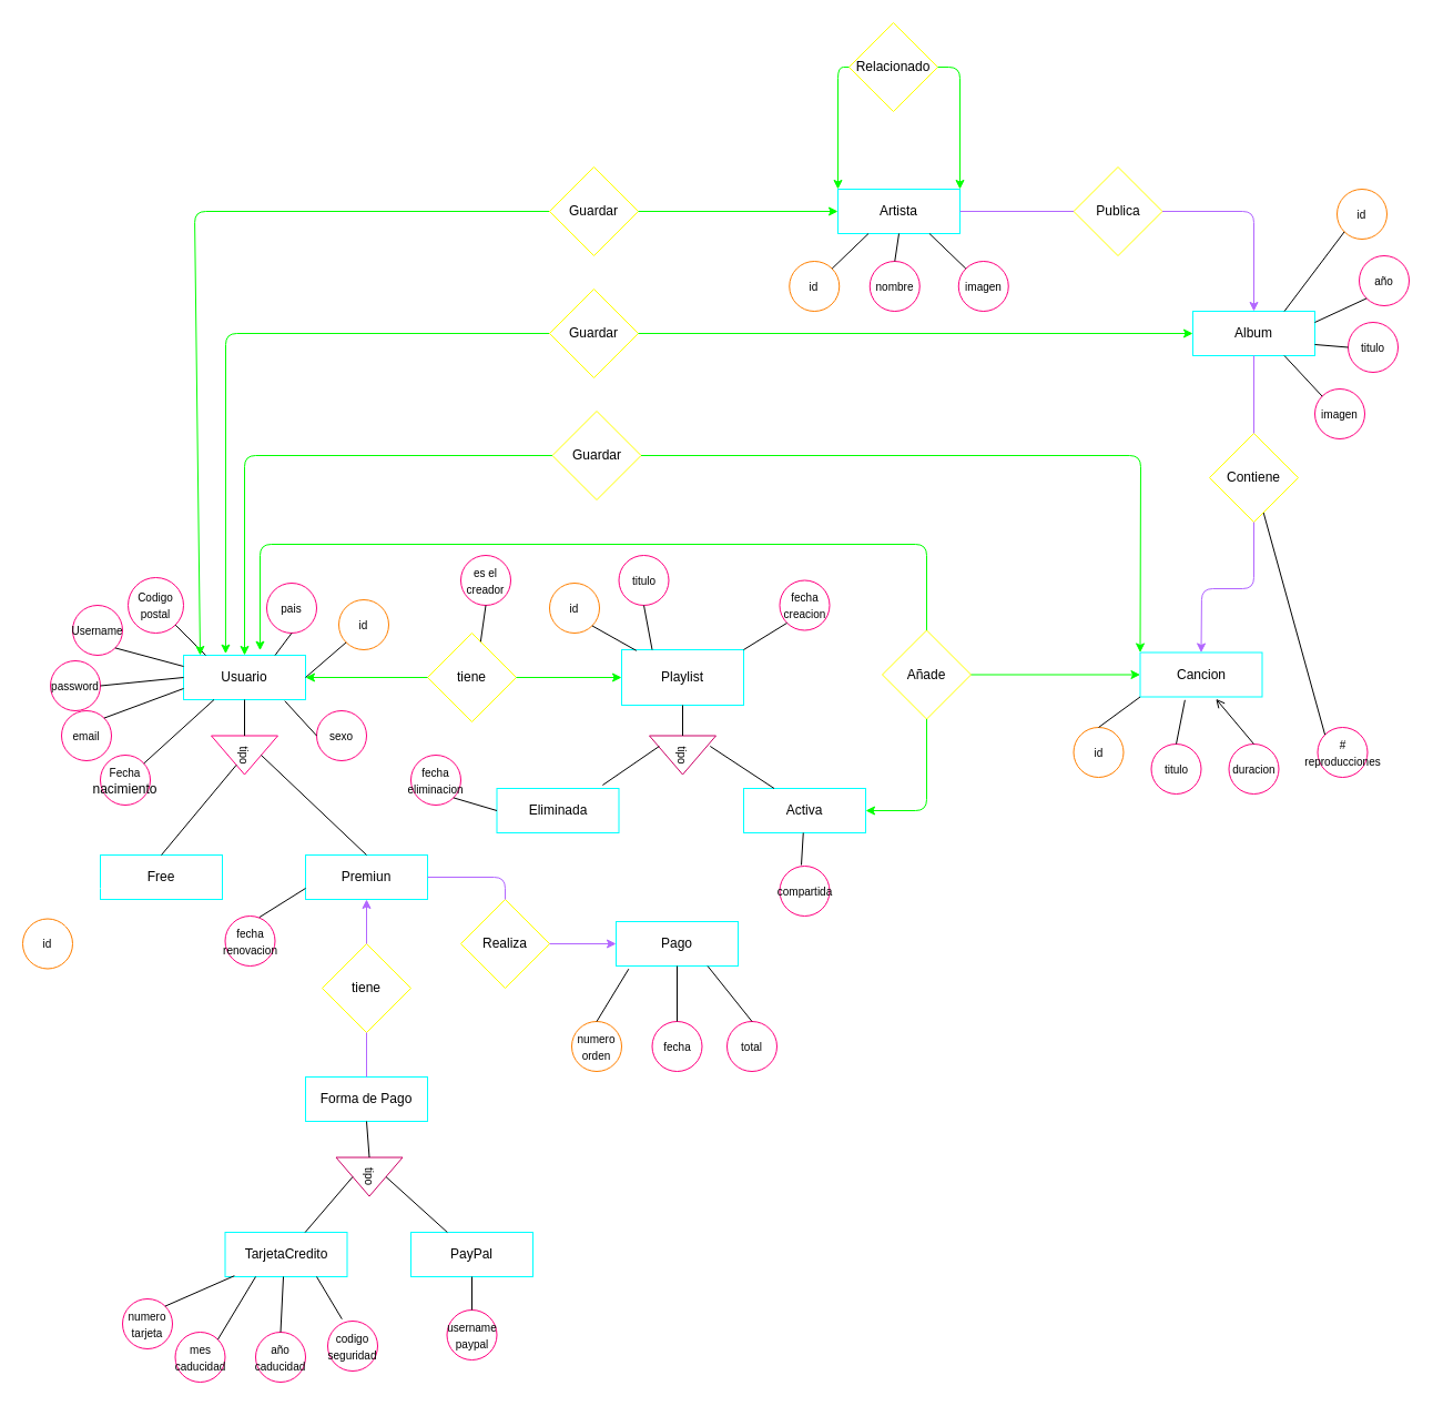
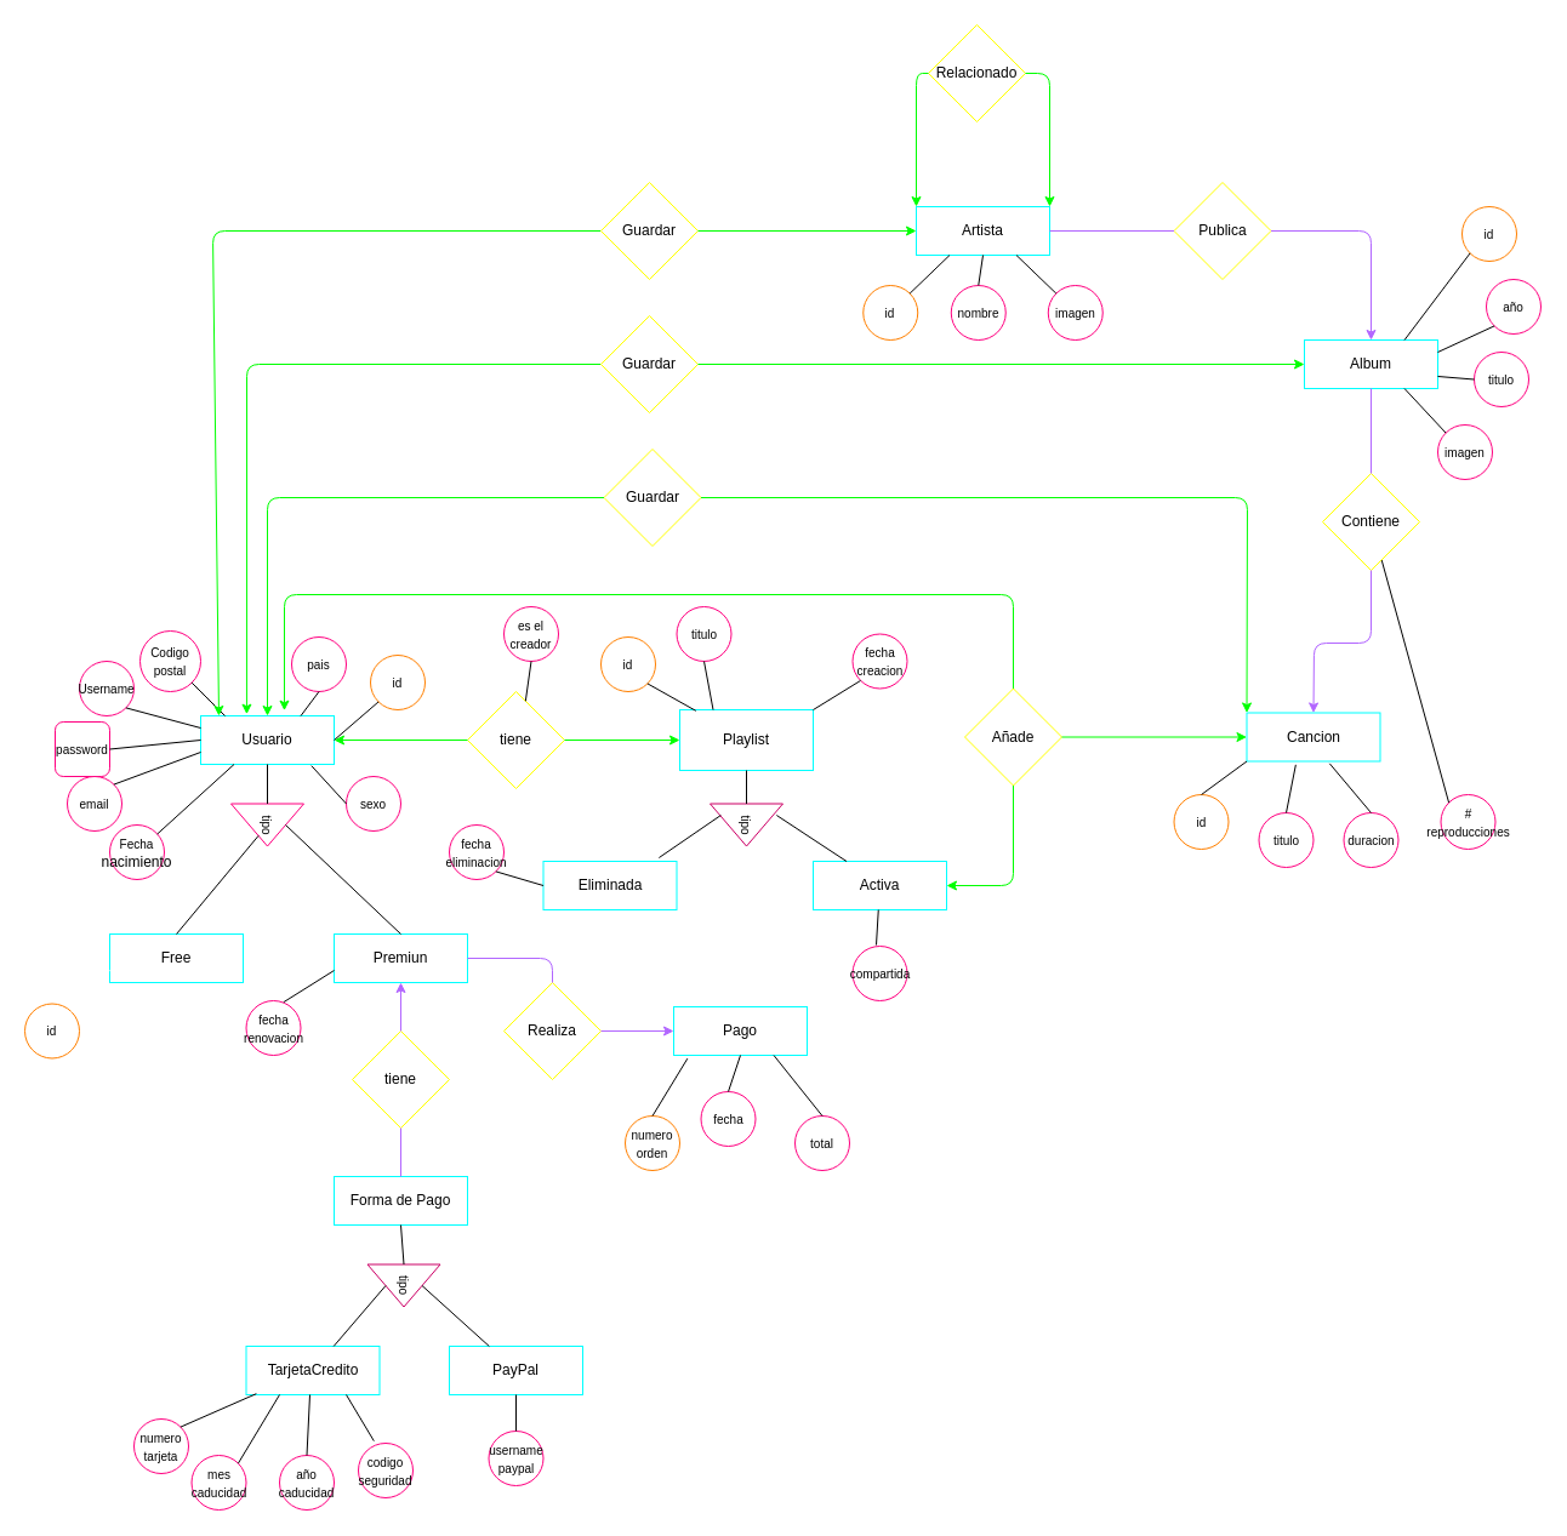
- <mxCell id="17" value="&lt;span style=&quot;font-size: 10px&quot;&gt;password&lt;/span&gt;" style="ellipse;whiteSpace=wrap;html=1;aspect=fixed;strokeColor=#FF0080;" vertex="1" parent="1"><mxGeometry x="45" y="595" width="45" height="45" as="geometry" /></mxCell>
+ <mxCell id="17" value="&lt;span style=&quot;font-size: 10px&quot;&gt;password&lt;/span&gt;" style="whiteSpace=wrap;html=1;aspect=fixed;strokeColor=#FF0080;rounded=1;" vertex="1" parent="1"><mxGeometry x="45" y="595" width="45" height="45" as="geometry" /></mxCell>
- <mxCell id="88" value="" style="endArrow=open;html=1;entryX=0.621;entryY=1.046;entryDx=0;entryDy=0;entryPerimeter=0;exitX=0.5;exitY=0;exitDx=0;exitDy=0;" edge="1" parent="1" source="84" target="12"><mxGeometry width="50" height="50" relative="1" as="geometry"><mxPoint x="1070" y="680" as="sourcePoint" /><mxPoint x="1077.87" y="642.84" as="targetPoint" /></mxGeometry></mxCell>
+ <mxCell id="88" value="" style="endArrow=none;html=1;entryX=0.621;entryY=1.046;entryDx=0;entryDy=0;entryPerimeter=0;exitX=0.5;exitY=0;exitDx=0;exitDy=0;" edge="1" parent="1" source="84" target="12"><mxGeometry width="50" height="50" relative="1" as="geometry"><mxPoint x="1070" y="680" as="sourcePoint" /><mxPoint x="1077.87" y="642.84" as="targetPoint" /></mxGeometry></mxCell>
- <mxCell id="58" value="&lt;span style=&quot;font-size: 10px&quot;&gt;fecha&lt;br&gt;&lt;/span&gt;" style="ellipse;whiteSpace=wrap;html=1;aspect=fixed;strokeColor=#FF0080;" vertex="1" parent="1"><mxGeometry x="587.5" y="920" width="45" height="45" as="geometry" /></mxCell>
+ <mxCell id="58" value="&lt;span style=&quot;font-size: 10px&quot;&gt;fecha&lt;br&gt;&lt;/span&gt;" style="ellipse;whiteSpace=wrap;html=1;aspect=fixed;strokeColor=#FF0080;" vertex="1" parent="1"><mxGeometry x="577.5" y="900" width="45" height="45" as="geometry" /></mxCell>
